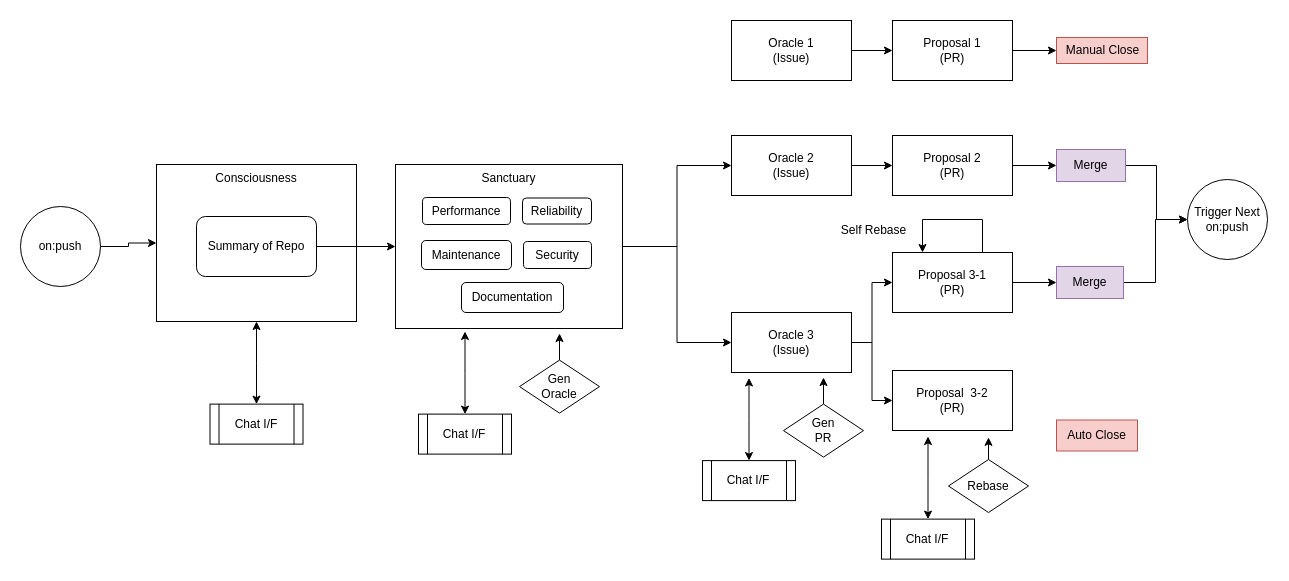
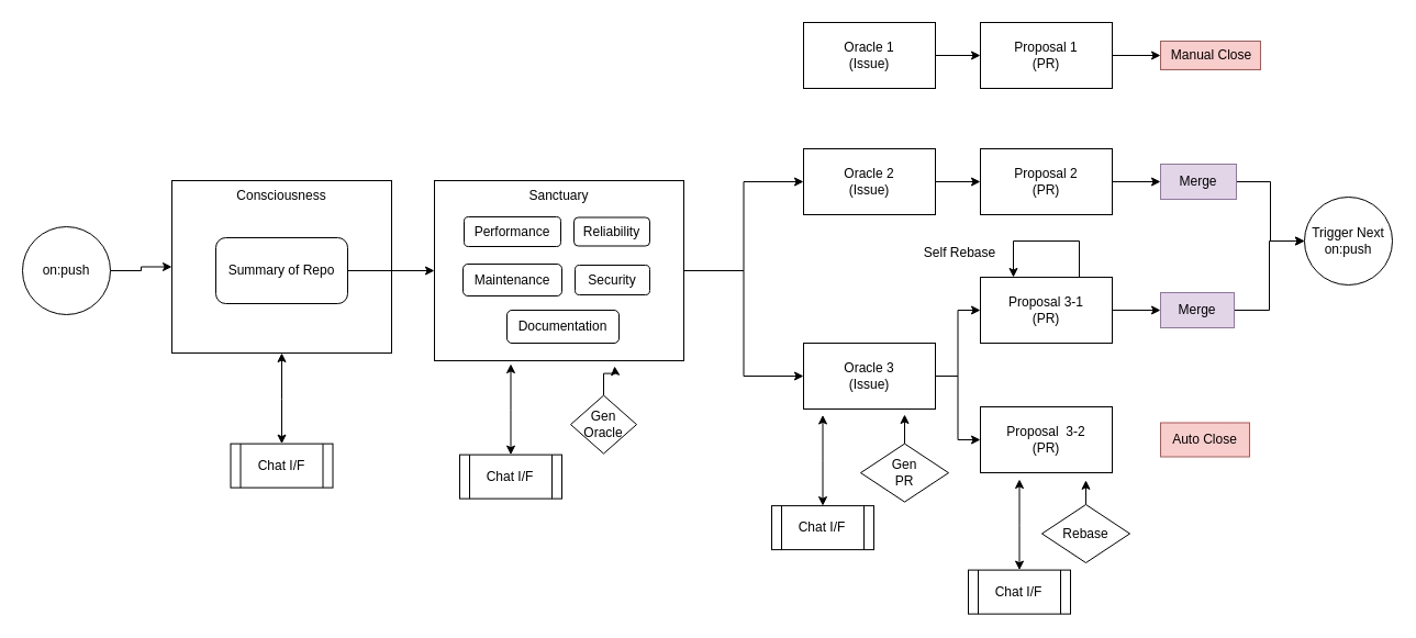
- <mxCell id="46" value="Gen&lt;br&gt;Oracle" style="rhombus;whiteSpace=wrap;html=1;" parent="1" vertex="1"><mxGeometry x="519" y="359.6" width="80" height="53" as="geometry" /></mxCell>
+ <mxCell id="46" value="Gen&lt;br&gt;Oracle" style="rhombus;whiteSpace=wrap;html=1;" parent="1" vertex="1"><mxGeometry x="519" y="359.6" width="60" height="53" as="geometry" /></mxCell>
- <mxCell id="32" value="Auto Close" style="whiteSpace=wrap;html=1;fillColor=#f8cecc;strokeColor=#b85450;" parent="1" vertex="1"><mxGeometry x="1056" y="419.5" width="81" height="31" as="geometry" /></mxCell>
+ <mxCell id="32" value="Auto Close" style="whiteSpace=wrap;html=1;fillColor=#f8cecc;strokeColor=#b85450;" parent="1" vertex="1"><mxGeometry x="1056" y="384.5" width="81" height="31" as="geometry" /></mxCell>
